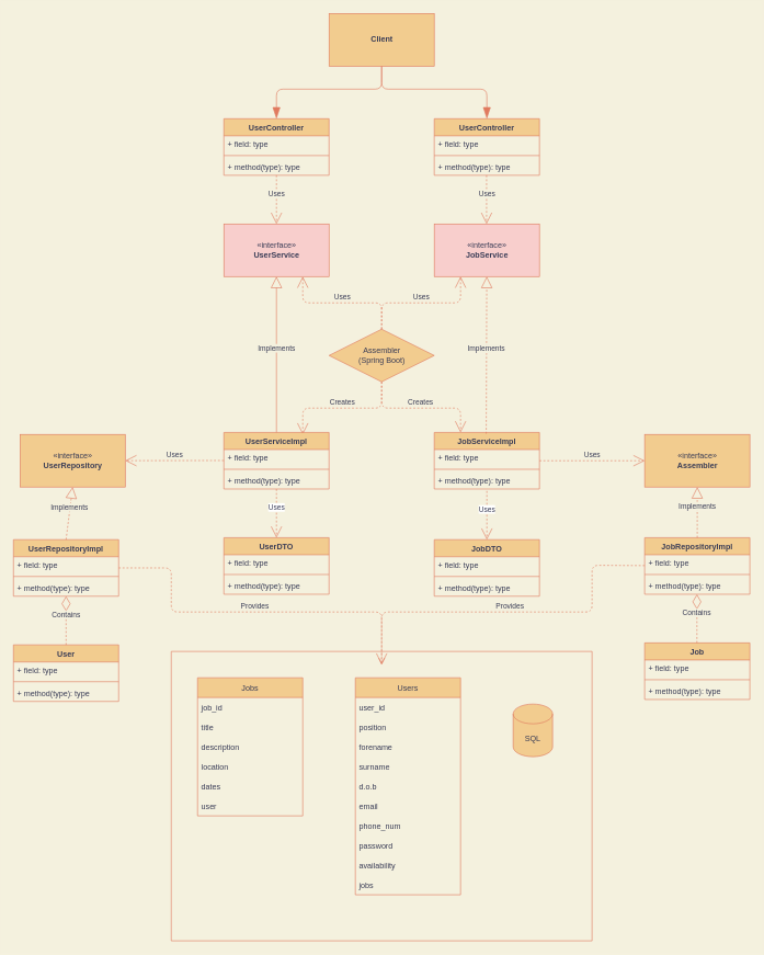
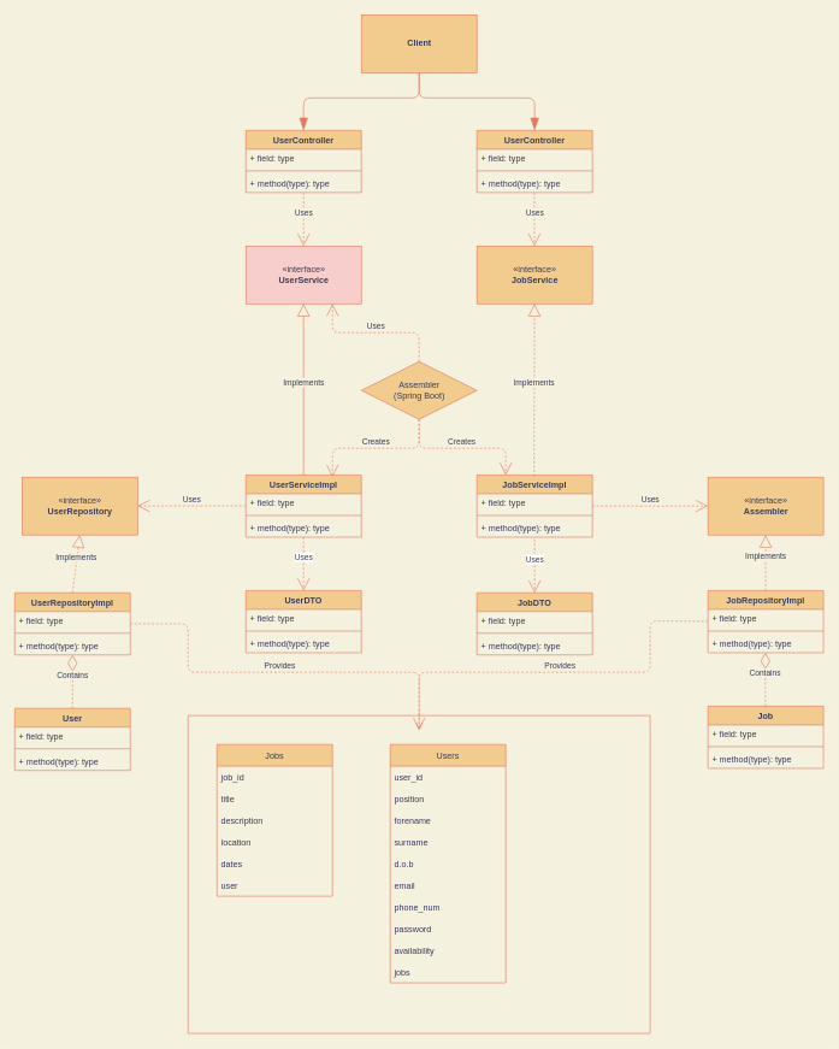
- <mxCell id="51" value="«interface»&lt;br&gt;&lt;b&gt;JobService&lt;/b&gt;" style="html=1;fillColor=#f8cecc;strokeColor=#E07A5F;fontColor=#393C56;" vertex="1" parent="1"><mxGeometry x="660" y="340" width="160" height="80" as="geometry" /></mxCell>
+ <mxCell id="51" value="«interface»&lt;br&gt;&lt;b&gt;JobService&lt;/b&gt;" style="html=1;fillColor=#F2CC8F;strokeColor=#E07A5F;fontColor=#393C56;" vertex="1" parent="1"><mxGeometry x="660" y="340" width="160" height="80" as="geometry" /></mxCell>
- <mxCell id="58" value="Uses" style="html=1;verticalAlign=bottom;endArrow=open;dashed=1;endSize=15;rounded=1;sketch=0;fontColor=#393C56;strokeColor=#E07A5F;fillColor=#F2CC8F;curved=0;entryX=0.25;entryY=1;entryDx=0;entryDy=0;labelBackgroundColor=#F4F1DE;" edge="1" parent="1" source="42" target="51"><mxGeometry relative="1" as="geometry"><mxPoint x="810" y="590" as="sourcePoint" /><mxPoint x="730" y="590" as="targetPoint" /><Array as="points"><mxPoint x="580" y="460" /><mxPoint x="700" y="460" /></Array></mxGeometry></mxCell>
- <mxCell id="32" value="SQL" style="shape=cylinder3;whiteSpace=wrap;html=1;boundedLbl=1;backgroundOutline=1;size=15;fillColor=#F2CC8F;strokeColor=#E07A5F;fontColor=#393C56;" vertex="1" parent="12"><mxGeometry x="520" y="80" width="60" height="80" as="geometry" /></mxCell>
